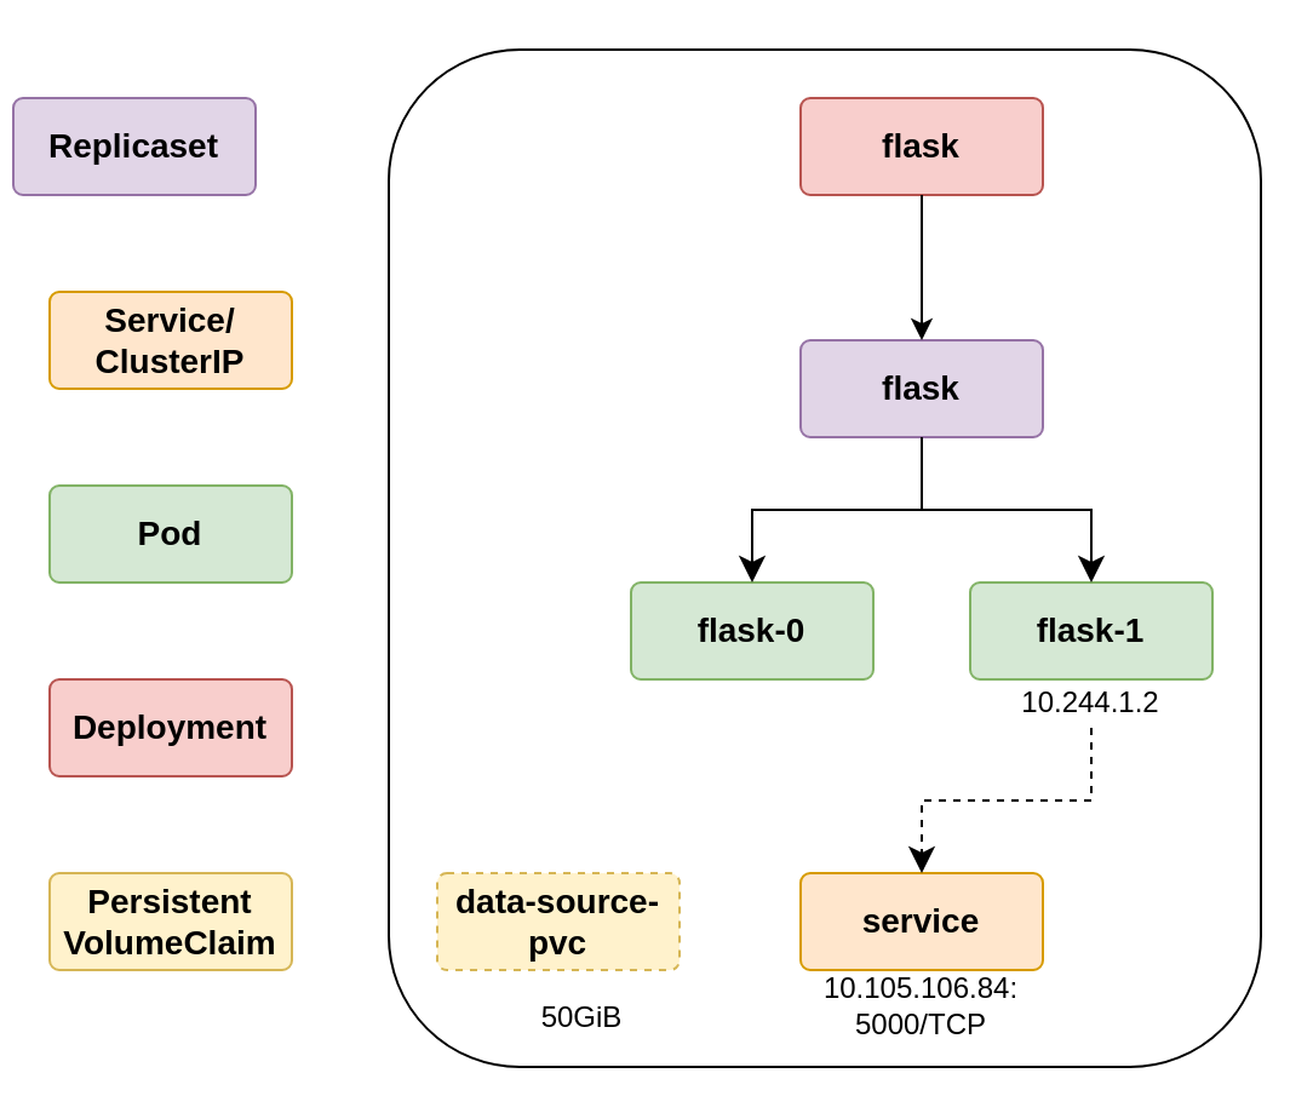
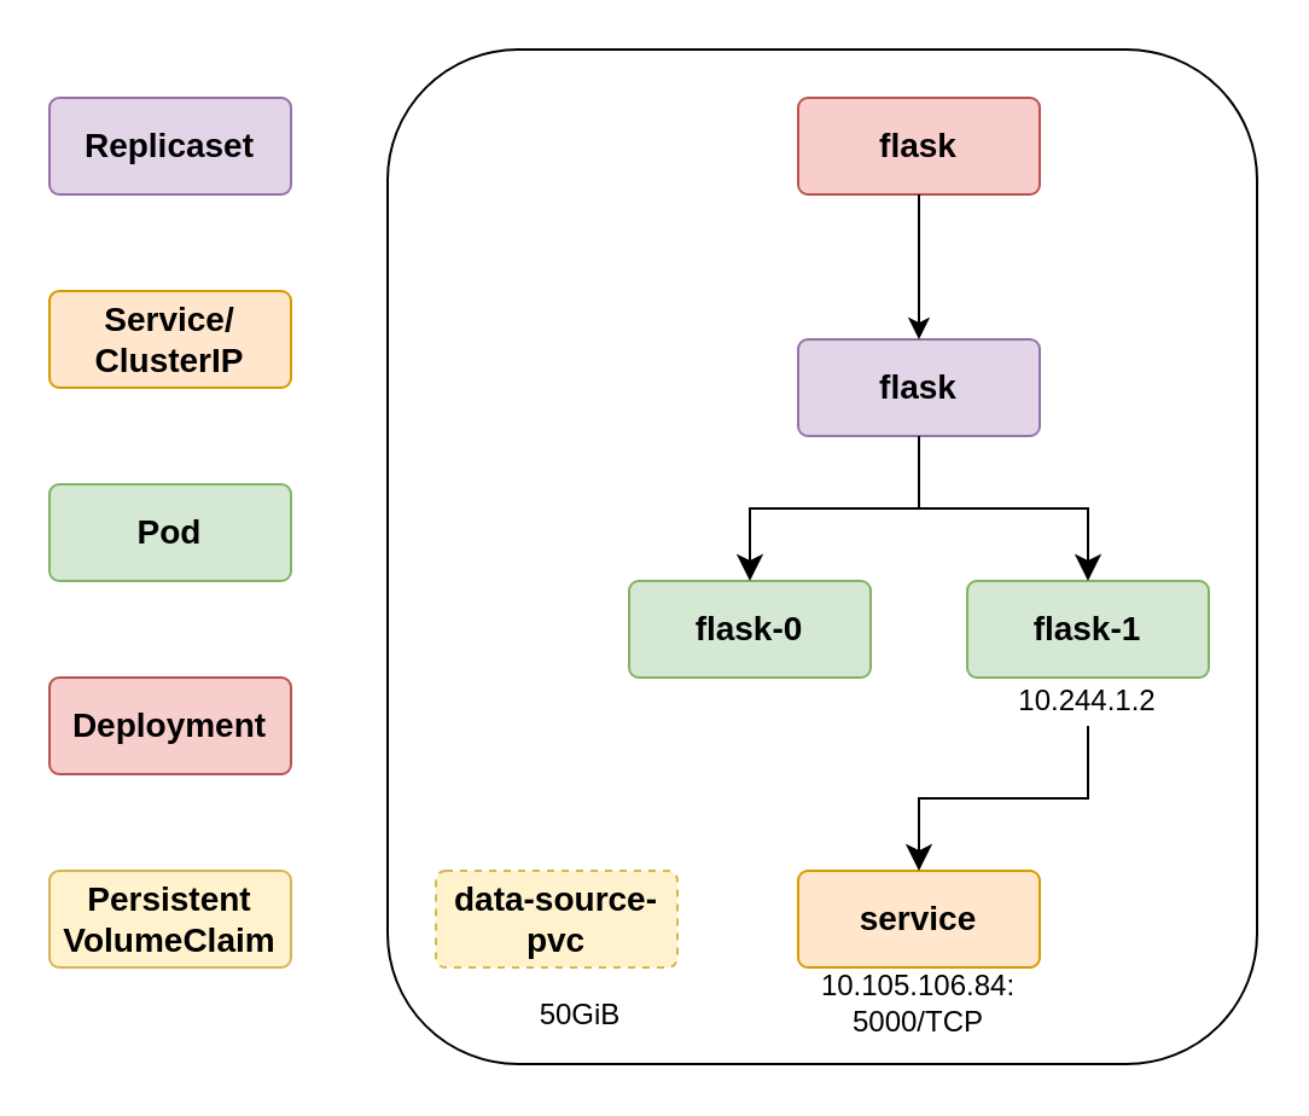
- <mxCell id="14" value="&lt;span style=&quot;font-size: 14px;&quot;&gt;&lt;b&gt;Replicaset&lt;/b&gt;&lt;/span&gt;" style="rounded=1;arcSize=10;whiteSpace=wrap;html=1;align=center;fillColor=#e1d5e7;strokeColor=#9673a6;" parent="1" vertex="1"><mxGeometry x="5" y="40" width="100" height="40" as="geometry" /></mxCell>
+ <mxCell id="14" value="&lt;span style=&quot;font-size: 14px;&quot;&gt;&lt;b&gt;Replicaset&lt;/b&gt;&lt;/span&gt;" style="rounded=1;arcSize=10;whiteSpace=wrap;html=1;align=center;fillColor=#e1d5e7;strokeColor=#9673a6;" parent="1" vertex="1"><mxGeometry x="20" y="40" width="100" height="40" as="geometry" /></mxCell>
- <mxCell id="12" value="" style="edgeStyle=elbowEdgeStyle;elbow=vertical;endArrow=classic;html=1;curved=0;rounded=0;endSize=8;startSize=8;exitX=0.5;exitY=1;exitDx=0;exitDy=0;entryX=0.5;entryY=0;entryDx=0;entryDy=0;dashed=1;" parent="1" source="8" target="11" edge="1"><mxGeometry width="50" height="50" relative="1" as="geometry"><mxPoint x="390" y="190" as="sourcePoint" /><mxPoint x="320" y="250" as="targetPoint" /></mxGeometry></mxCell>
+ <mxCell id="12" value="" style="edgeStyle=elbowEdgeStyle;elbow=vertical;endArrow=classic;html=1;curved=0;rounded=0;endSize=8;startSize=8;exitX=0.5;exitY=1;exitDx=0;exitDy=0;entryX=0.5;entryY=0;entryDx=0;entryDy=0;" parent="1" source="8" target="11" edge="1"><mxGeometry width="50" height="50" relative="1" as="geometry"><mxPoint x="390" y="190" as="sourcePoint" /><mxPoint x="320" y="250" as="targetPoint" /></mxGeometry></mxCell>
